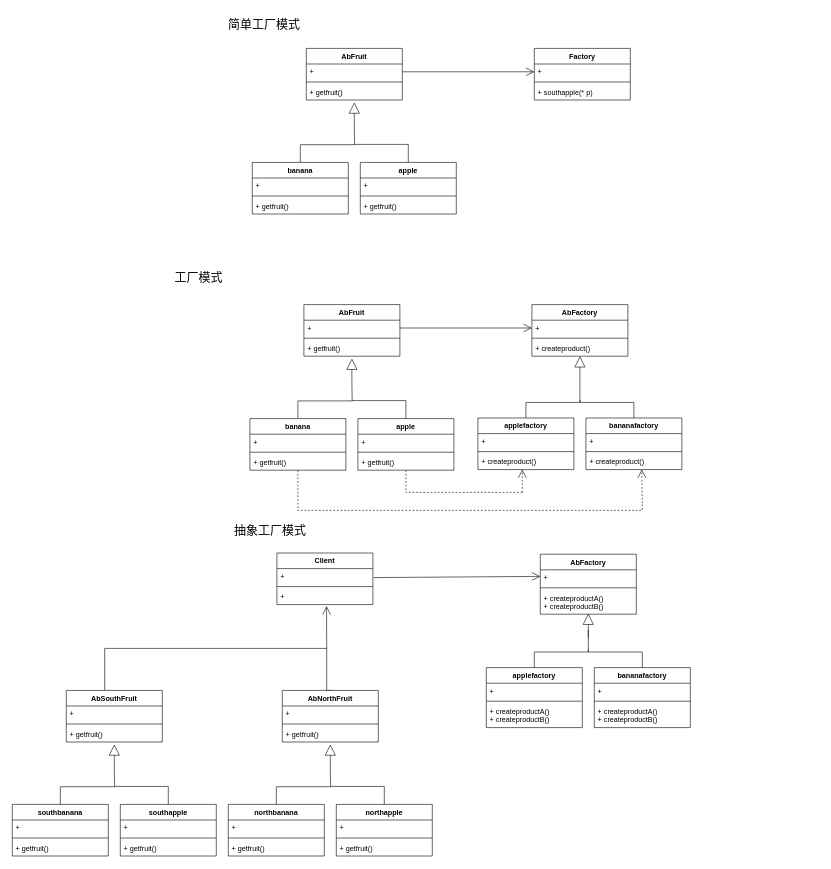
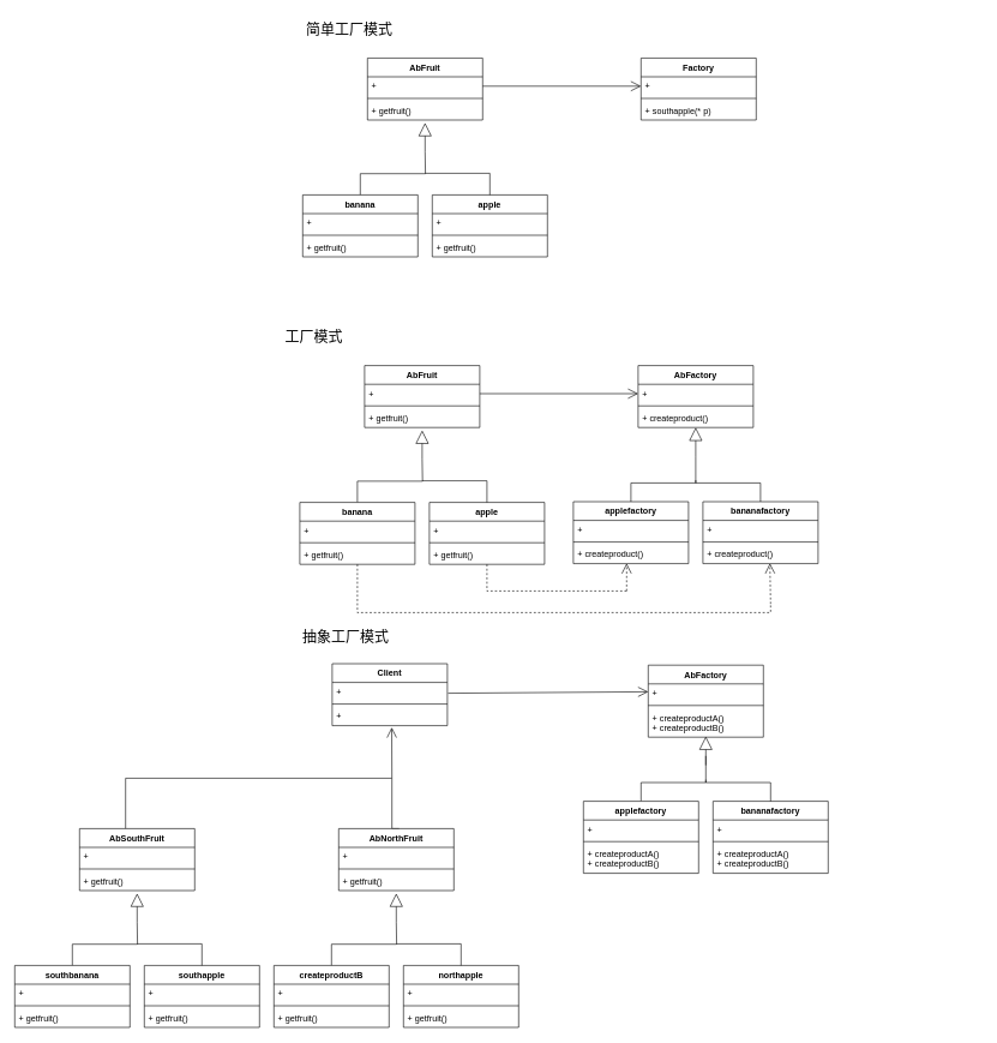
- <mxCell id="23" value="简单工厂模式" style="text;html=1;strokeColor=none;fillColor=none;align=center;verticalAlign=middle;whiteSpace=wrap;rounded=0;fontSize=20;" vertex="1" parent="1"><mxGeometry x="370" y="20" width="140" height="40" as="geometry" /></mxCell>
+ <mxCell id="23" value="简单工厂模式" style="text;html=1;strokeColor=none;fillColor=none;align=center;verticalAlign=middle;whiteSpace=wrap;rounded=0;fontSize=20;" vertex="1" parent="1"><mxGeometry x="415" y="20" width="140" height="40" as="geometry" /></mxCell>
- <mxCell id="47" value="工厂模式" style="text;html=1;strokeColor=none;fillColor=none;align=center;verticalAlign=middle;whiteSpace=wrap;rounded=0;fontSize=20;" vertex="1" parent="1"><mxGeometry x="261" y="442" width="140" height="40" as="geometry" /></mxCell>
+ <mxCell id="47" value="工厂模式" style="text;html=1;strokeColor=none;fillColor=none;align=center;verticalAlign=middle;whiteSpace=wrap;rounded=0;fontSize=20;" vertex="1" parent="1"><mxGeometry x="366" y="447" width="140" height="40" as="geometry" /></mxCell>
- <mxCell id="81" value="抽象工厂模式" style="text;html=1;strokeColor=none;fillColor=none;align=center;verticalAlign=middle;whiteSpace=wrap;rounded=0;fontSize=20;" vertex="1" parent="1"><mxGeometry x="380" y="863" width="140" height="40" as="geometry" /></mxCell>
+ <mxCell id="81" value="抽象工厂模式" style="text;html=1;strokeColor=none;fillColor=none;align=center;verticalAlign=middle;whiteSpace=wrap;rounded=0;fontSize=20;" vertex="1" parent="1"><mxGeometry x="410" y="863" width="140" height="40" as="geometry" /></mxCell>
- <mxCell id="72" value="northbanana" style="swimlane;fontStyle=1;align=center;verticalAlign=top;childLayout=stackLayout;horizontal=1;startSize=26;horizontalStack=0;resizeParent=1;resizeParentMax=0;resizeLast=0;collapsible=1;marginBottom=0;strokeColor=default;" vertex="1" parent="1"><mxGeometry x="380" y="1340" width="160" height="86" as="geometry" /></mxCell>
+ <mxCell id="72" value="createproductB" style="swimlane;fontStyle=1;align=center;verticalAlign=top;childLayout=stackLayout;horizontal=1;startSize=26;horizontalStack=0;resizeParent=1;resizeParentMax=0;resizeLast=0;collapsible=1;marginBottom=0;strokeColor=default;" vertex="1" parent="1"><mxGeometry x="380" y="1340" width="160" height="86" as="geometry" /></mxCell>
